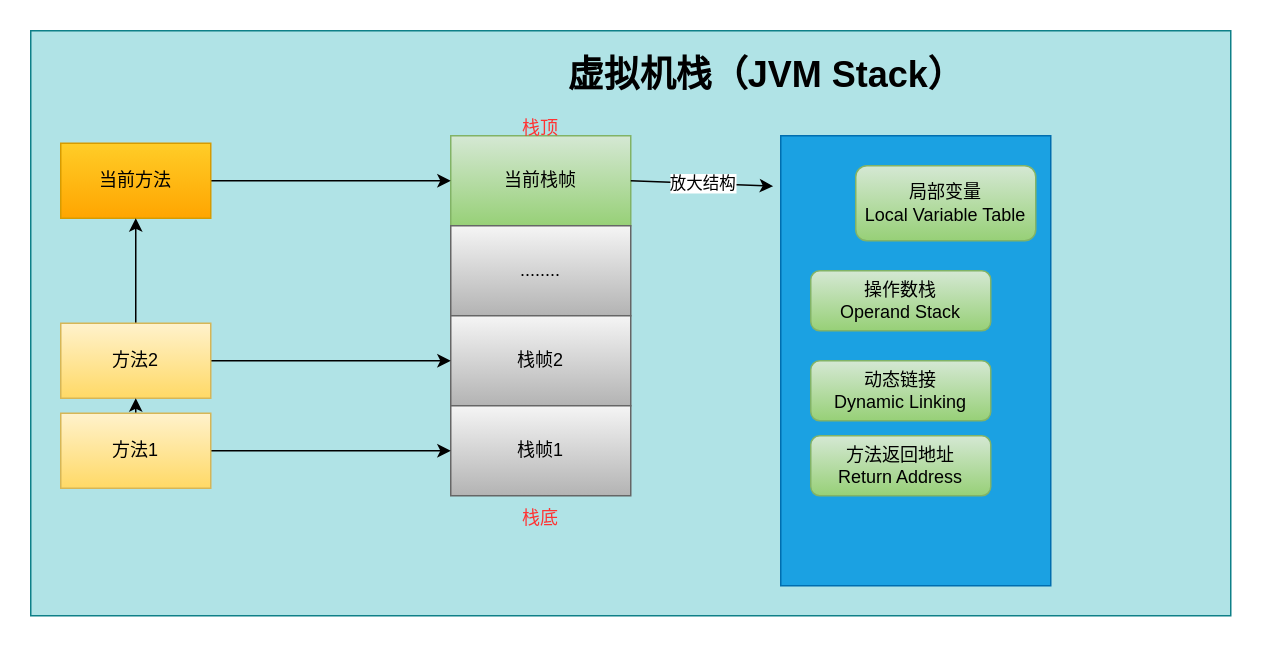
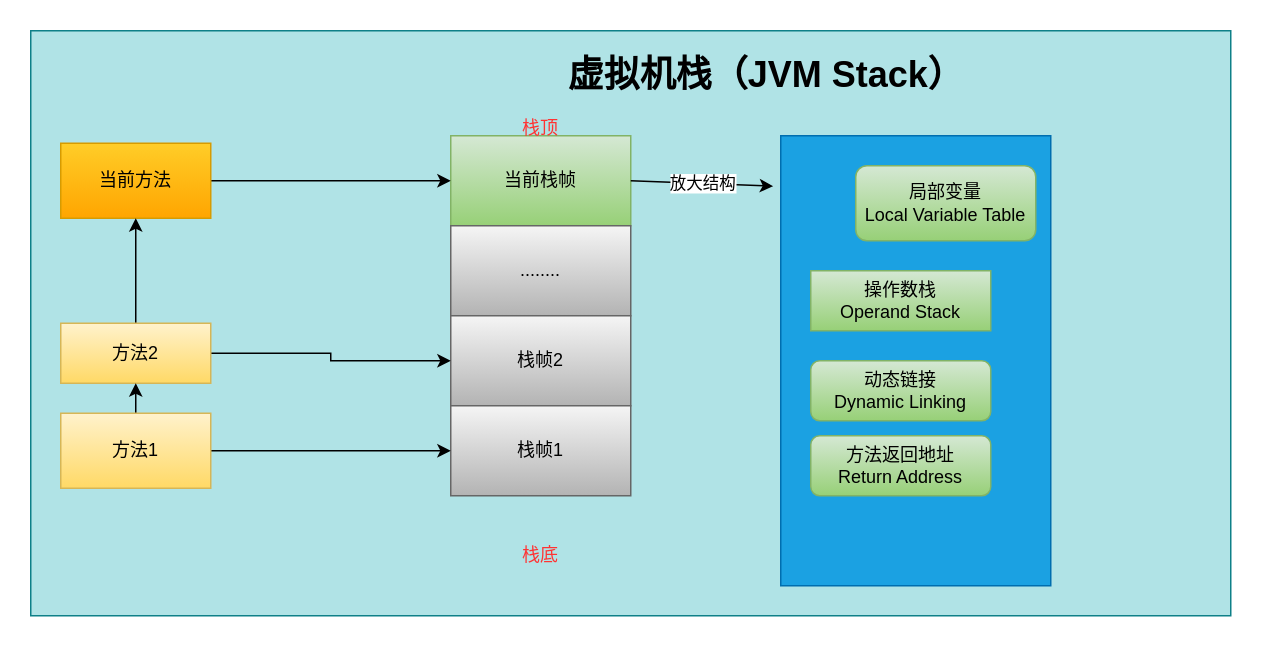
- <mxCell id="9" value="操作数栈&lt;br&gt;Operand Stack" style="rounded=1;whiteSpace=wrap;html=1;fillColor=#d5e8d4;gradientColor=#97d077;strokeColor=#82b366;" vertex="1" parent="1"><mxGeometry x="540" y="180" width="120" height="40" as="geometry" /></mxCell>
+ <mxCell id="9" value="操作数栈&lt;br&gt;Operand Stack" style="whiteSpace=wrap;html=1;fillColor=#d5e8d4;gradientColor=#97d077;strokeColor=#82b366;rounded=0;" vertex="1" parent="1"><mxGeometry x="540" y="180" width="120" height="40" as="geometry" /></mxCell>
- <mxCell id="20" value="&lt;font color=&quot;#000000&quot;&gt;方法2&lt;/font&gt;" style="rounded=0;whiteSpace=wrap;html=1;fillColor=#fff2cc;gradientColor=#ffd966;strokeColor=#d6b656;" vertex="1" parent="1"><mxGeometry x="40" y="215" width="100" height="50" as="geometry" /></mxCell>
+ <mxCell id="20" value="&lt;font color=&quot;#000000&quot;&gt;方法2&lt;/font&gt;" style="rounded=0;whiteSpace=wrap;html=1;fillColor=#fff2cc;gradientColor=#ffd966;strokeColor=#d6b656;" vertex="1" parent="1"><mxGeometry x="40" y="215" width="100" height="40" as="geometry" /></mxCell>
- <mxCell id="14" value="&lt;font color=&quot;#ff3333&quot;&gt;栈底&lt;/font&gt;" style="text;html=1;strokeColor=none;fillColor=none;align=center;verticalAlign=middle;whiteSpace=wrap;rounded=0;fontColor=#000000;" vertex="1" parent="1"><mxGeometry x="330" y="330" width="60" height="30" as="geometry" /></mxCell>
+ <mxCell id="14" value="&lt;font color=&quot;#ff3333&quot;&gt;栈底&lt;/font&gt;" style="text;html=1;strokeColor=none;fillColor=none;align=center;verticalAlign=middle;whiteSpace=wrap;rounded=0;fontColor=#000000;" vertex="1" parent="1"><mxGeometry x="330" y="355" width="60" height="30" as="geometry" /></mxCell>
